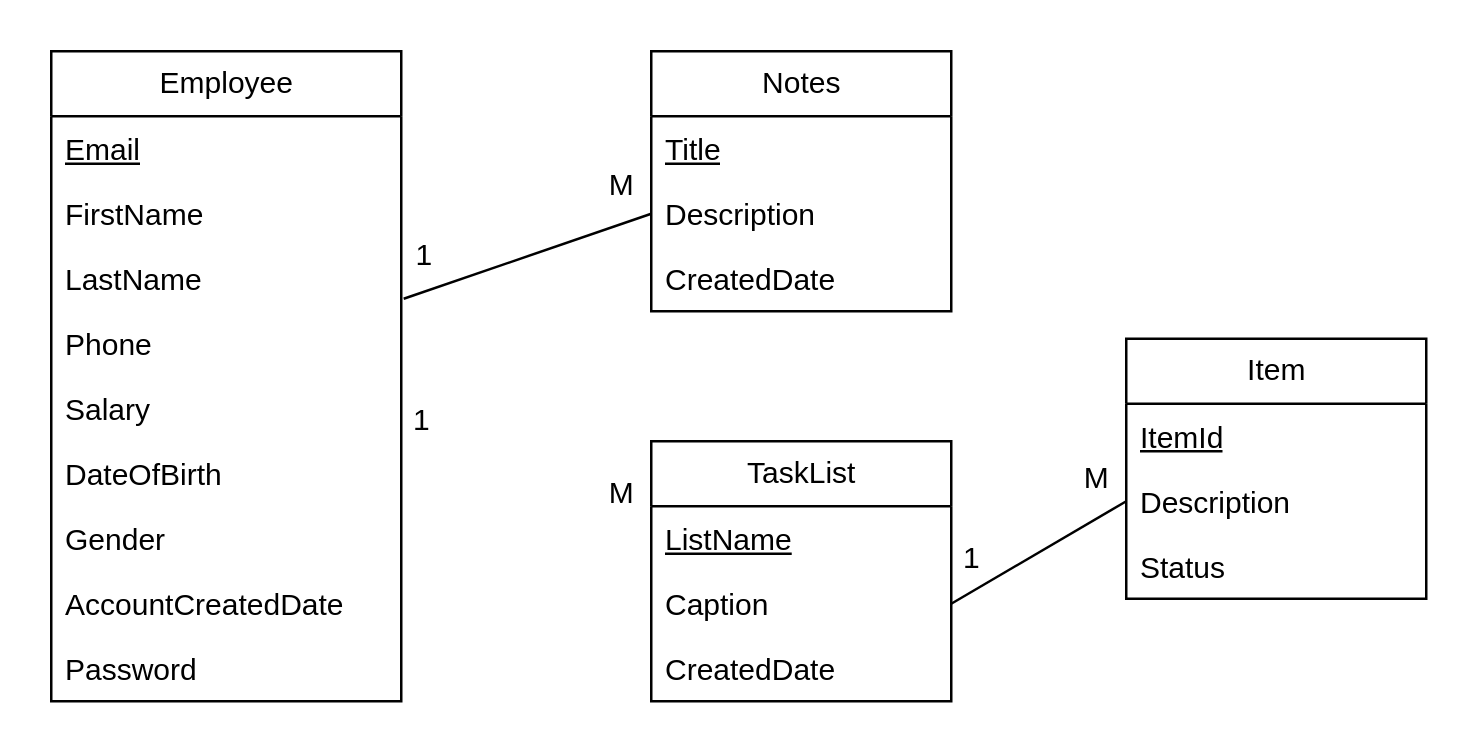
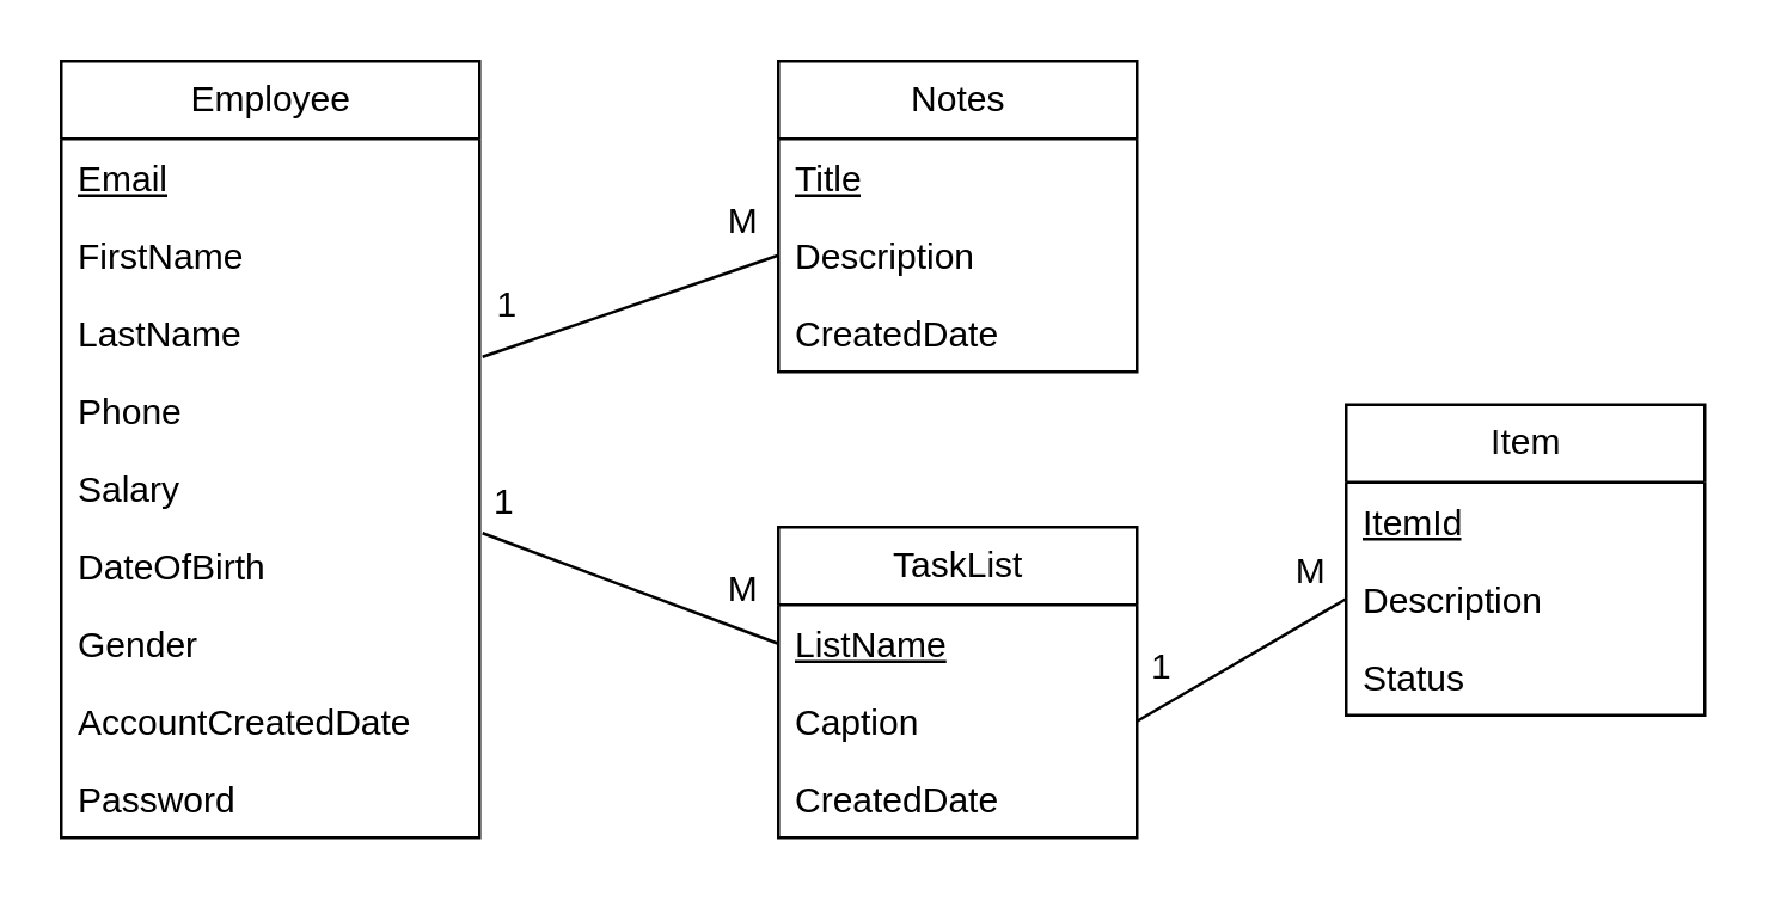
+ <mxCell id="26" value="" style="edgeStyle=none;html=1;entryX=0;entryY=0.5;entryDx=0;entryDy=0;exitX=1.007;exitY=0.077;exitDx=0;exitDy=0;exitPerimeter=0;endArrow=none;endFill=0;" edge="1" parent="1" source="9" target="18"><mxGeometry relative="1" as="geometry"><mxPoint x="190" y="190" as="sourcePoint" /></mxGeometry></mxCell>
